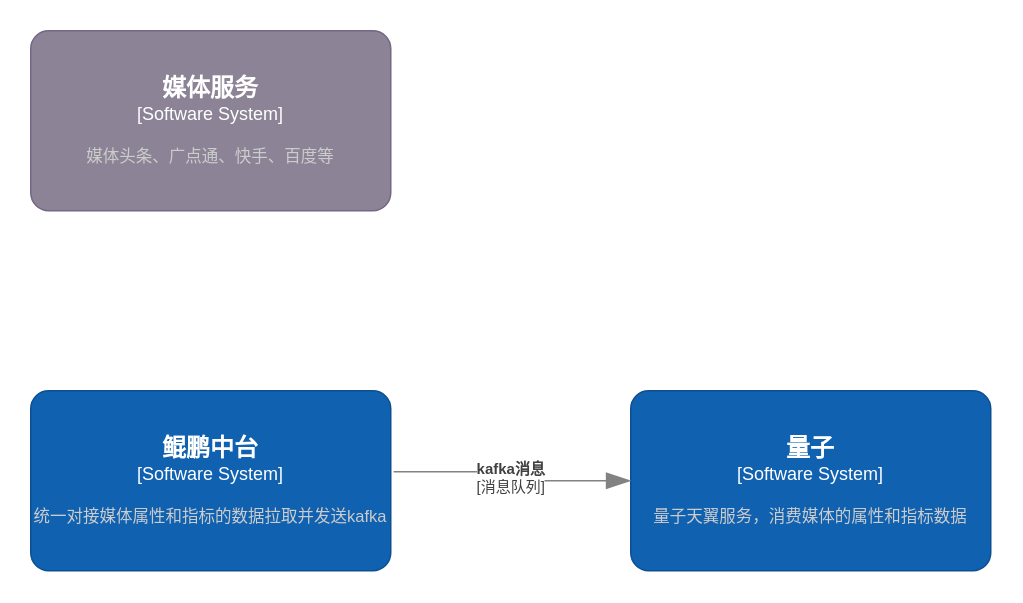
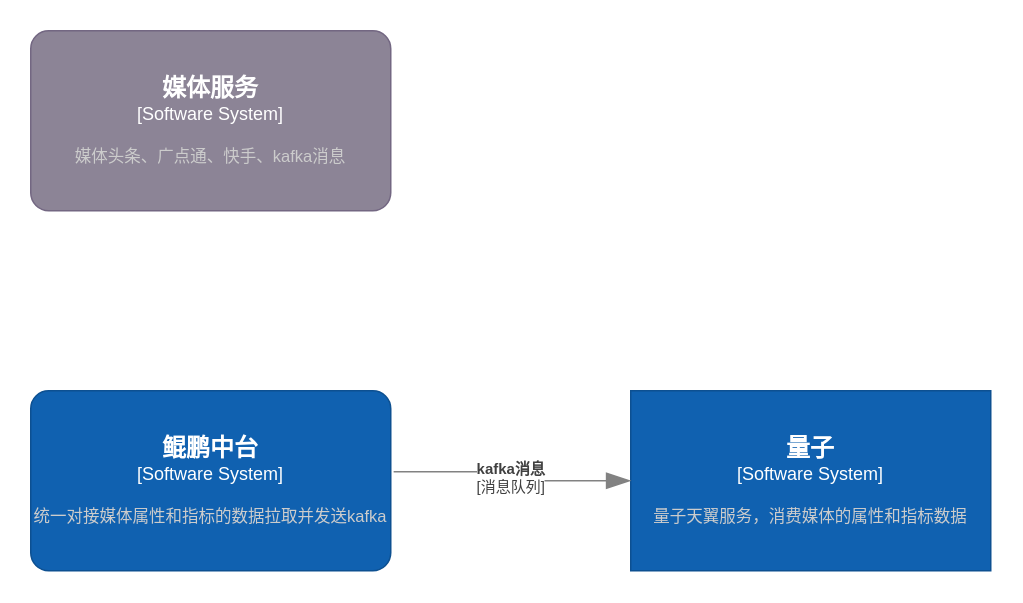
- <mxCell id="4" value="&lt;font style=&quot;font-size: 16px&quot;&gt;&lt;b&gt;媒体服务&lt;/b&gt;&lt;/font&gt;&lt;div&gt;[Software System]&lt;/div&gt;&lt;br&gt;&lt;div&gt;&lt;font style=&quot;font-size: 11px&quot;&gt;&lt;font color=&quot;#cccccc&quot;&gt;媒体头条、广点通、快手、百度等&lt;/font&gt;&lt;/div&gt;" style="rounded=1;whiteSpace=wrap;html=1;labelBackgroundColor=none;fillColor=#8C8496;fontColor=#ffffff;align=center;arcSize=10;strokeColor=#736782;metaEdit=1;resizable=0;points=[[0.25,0,0],[0.5,0,0],[0.75,0,0],[1,0.25,0],[1,0.5,0],[1,0.75,0],[0.75,1,0],[0.5,1,0],[0.25,1,0],[0,0.75,0],[0,0.5,0],[0,0.25,0]];" vertex="1" parent="1"><mxGeometry x="20" y="20" width="240" height="120" as="geometry" /></mxCell>
+ <mxCell id="4" value="&lt;font style=&quot;font-size: 16px&quot;&gt;&lt;b&gt;媒体服务&lt;/b&gt;&lt;/font&gt;&lt;div&gt;[Software System]&lt;/div&gt;&lt;br&gt;&lt;div&gt;&lt;font style=&quot;font-size: 11px&quot;&gt;&lt;font color=&quot;#cccccc&quot;&gt;媒体头条、广点通、快手、kafka消息&lt;/font&gt;&lt;/div&gt;" style="rounded=1;whiteSpace=wrap;html=1;labelBackgroundColor=none;fillColor=#8C8496;fontColor=#ffffff;align=center;arcSize=10;strokeColor=#736782;metaEdit=1;resizable=0;points=[[0.25,0,0],[0.5,0,0],[0.75,0,0],[1,0.25,0],[1,0.5,0],[1,0.75,0],[0.75,1,0],[0.5,1,0],[0.25,1,0],[0,0.75,0],[0,0.5,0],[0,0.25,0]];" vertex="1" parent="1"><mxGeometry x="20" y="20" width="240" height="120" as="geometry" /></mxCell>
- <mxCell id="2" value="&lt;font style=&quot;font-size: 16px&quot;&gt;&lt;b&gt;量子&lt;/b&gt;&lt;/font&gt;&lt;div&gt;[Software System]&lt;/div&gt;&lt;br&gt;&lt;div&gt;&lt;font style=&quot;font-size: 11px&quot;&gt;&lt;font color=&quot;#cccccc&quot;&gt;量子天翼服务，消费媒体的属性和指标数据&lt;/font&gt;&lt;/div&gt;" style="rounded=1;whiteSpace=wrap;html=1;labelBackgroundColor=none;fillColor=#1061B0;fontColor=#ffffff;align=center;arcSize=10;strokeColor=#0D5091;metaEdit=1;resizable=0;points=[[0.25,0,0],[0.5,0,0],[0.75,0,0],[1,0.25,0],[1,0.5,0],[1,0.75,0],[0.75,1,0],[0.5,1,0],[0.25,1,0],[0,0.75,0],[0,0.5,0],[0,0.25,0]];" parent="1" vertex="1"><mxGeometry x="420" y="260" width="240" height="120" as="geometry" /></mxCell>
+ <mxCell id="2" value="&lt;font style=&quot;font-size: 16px&quot;&gt;&lt;b&gt;量子&lt;/b&gt;&lt;/font&gt;&lt;div&gt;[Software System]&lt;/div&gt;&lt;br&gt;&lt;div&gt;&lt;font style=&quot;font-size: 11px&quot;&gt;&lt;font color=&quot;#cccccc&quot;&gt;量子天翼服务，消费媒体的属性和指标数据&lt;/font&gt;&lt;/div&gt;" style="whiteSpace=wrap;html=1;labelBackgroundColor=none;fillColor=#1061B0;fontColor=#ffffff;align=center;arcSize=10;strokeColor=#0D5091;metaEdit=1;resizable=0;points=[[0.25,0,0],[0.5,0,0],[0.75,0,0],[1,0.25,0],[1,0.5,0],[1,0.75,0],[0.75,1,0],[0.5,1,0],[0.25,1,0],[0,0.75,0],[0,0.5,0],[0,0.25,0]];rounded=0;" parent="1" vertex="1"><mxGeometry x="420" y="260" width="240" height="120" as="geometry" /></mxCell>
